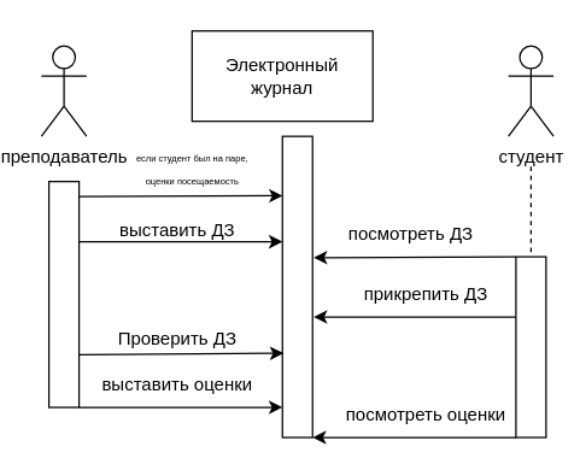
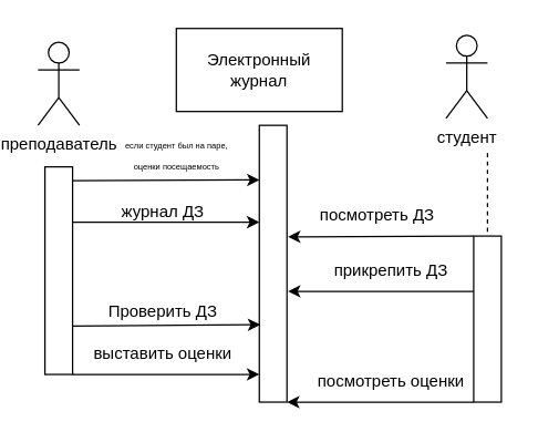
- <mxCell id="3" value="студент" style="shape=umlActor;verticalLabelPosition=bottom;verticalAlign=top;html=1;outlineConnect=0;" vertex="1" parent="1"><mxGeometry x="330" y="30" width="30" height="60" as="geometry" /></mxCell>
+ <mxCell id="3" value="студент" style="shape=umlActor;verticalLabelPosition=bottom;verticalAlign=top;html=1;outlineConnect=0;" vertex="1" parent="1"><mxGeometry x="315" y="25" width="30" height="60" as="geometry" /></mxCell>
- <mxCell id="11" value="выставить ДЗ" style="text;html=1;align=center;verticalAlign=middle;resizable=0;points=[];autosize=1;strokeColor=none;fillColor=none;" vertex="1" parent="1"><mxGeometry x="60" y="138" width="100" height="30" as="geometry" /></mxCell>
+ <mxCell id="11" value="журнал ДЗ" style="text;html=1;align=center;verticalAlign=middle;resizable=0;points=[];autosize=1;strokeColor=none;fillColor=none;" vertex="1" parent="1"><mxGeometry x="60" y="138" width="100" height="30" as="geometry" /></mxCell>
